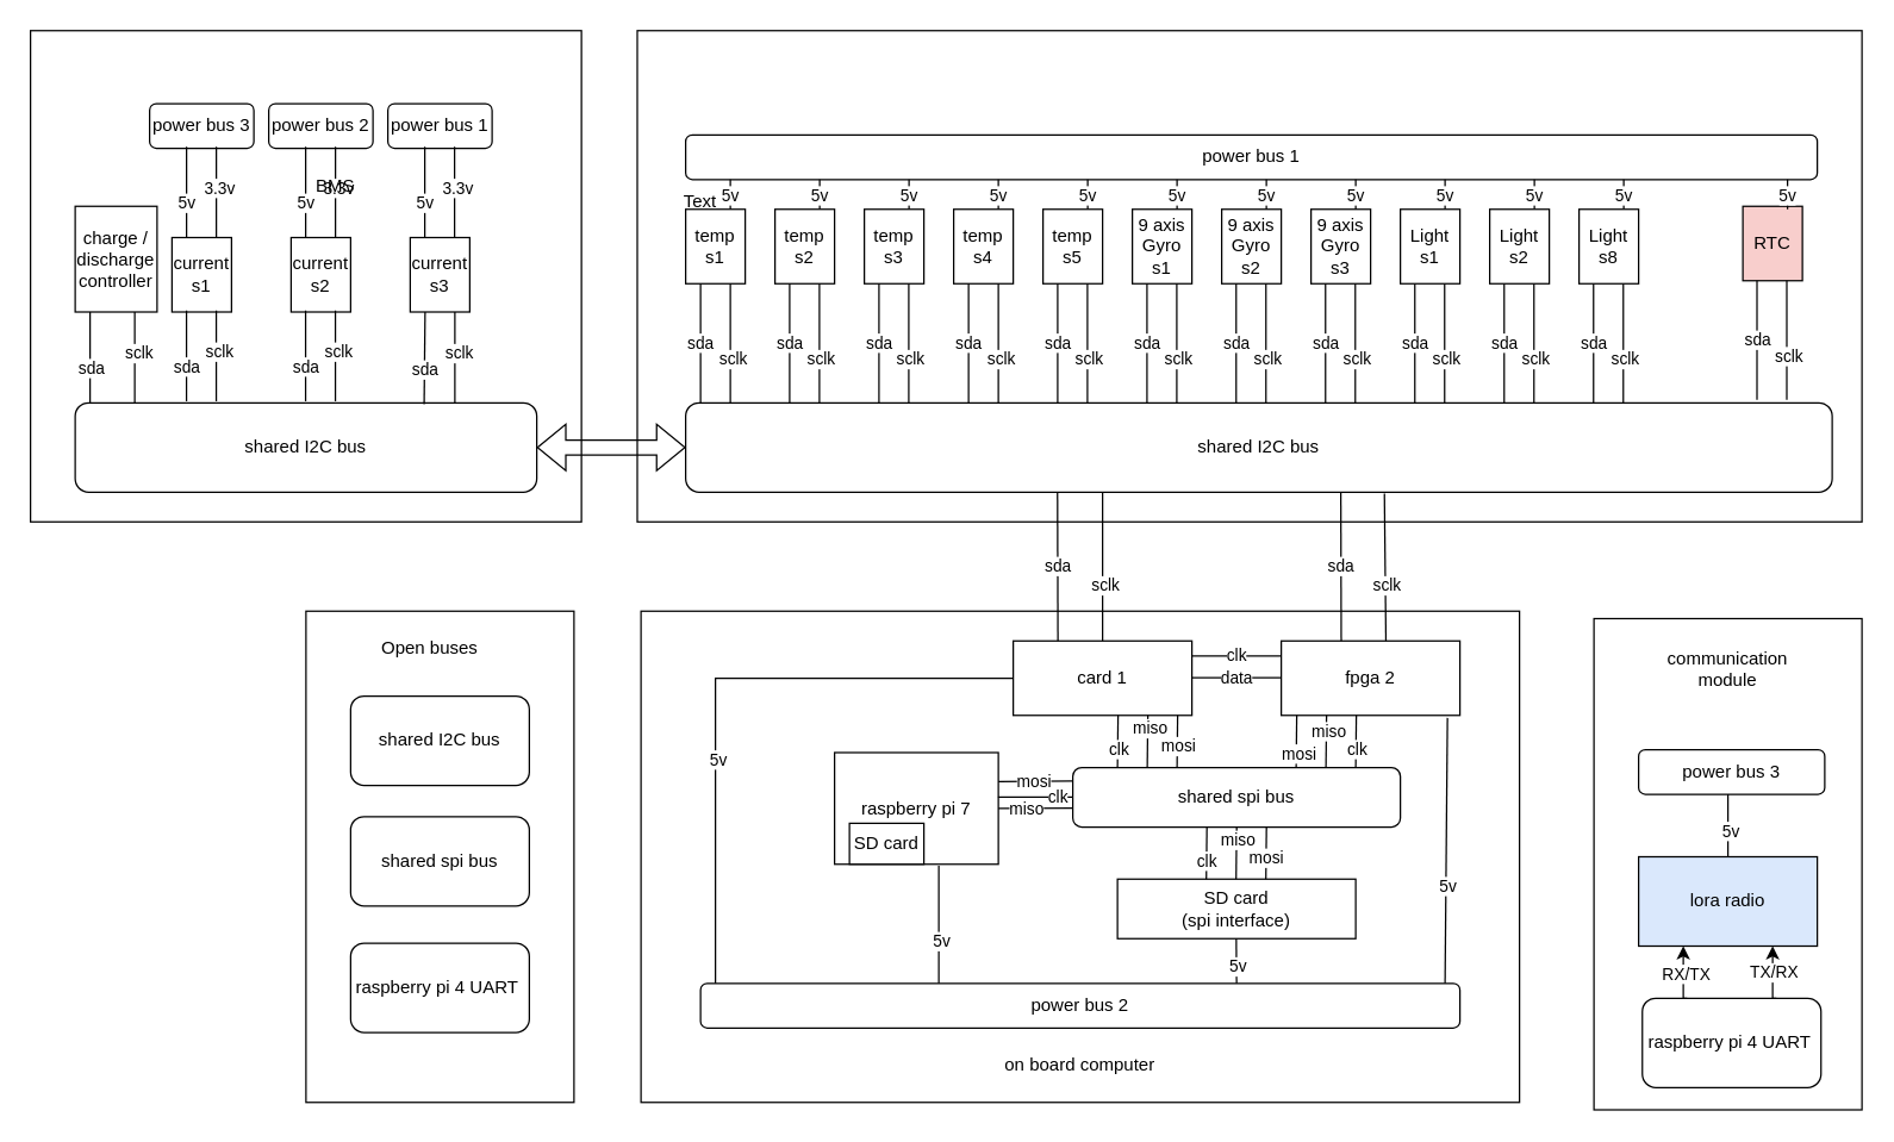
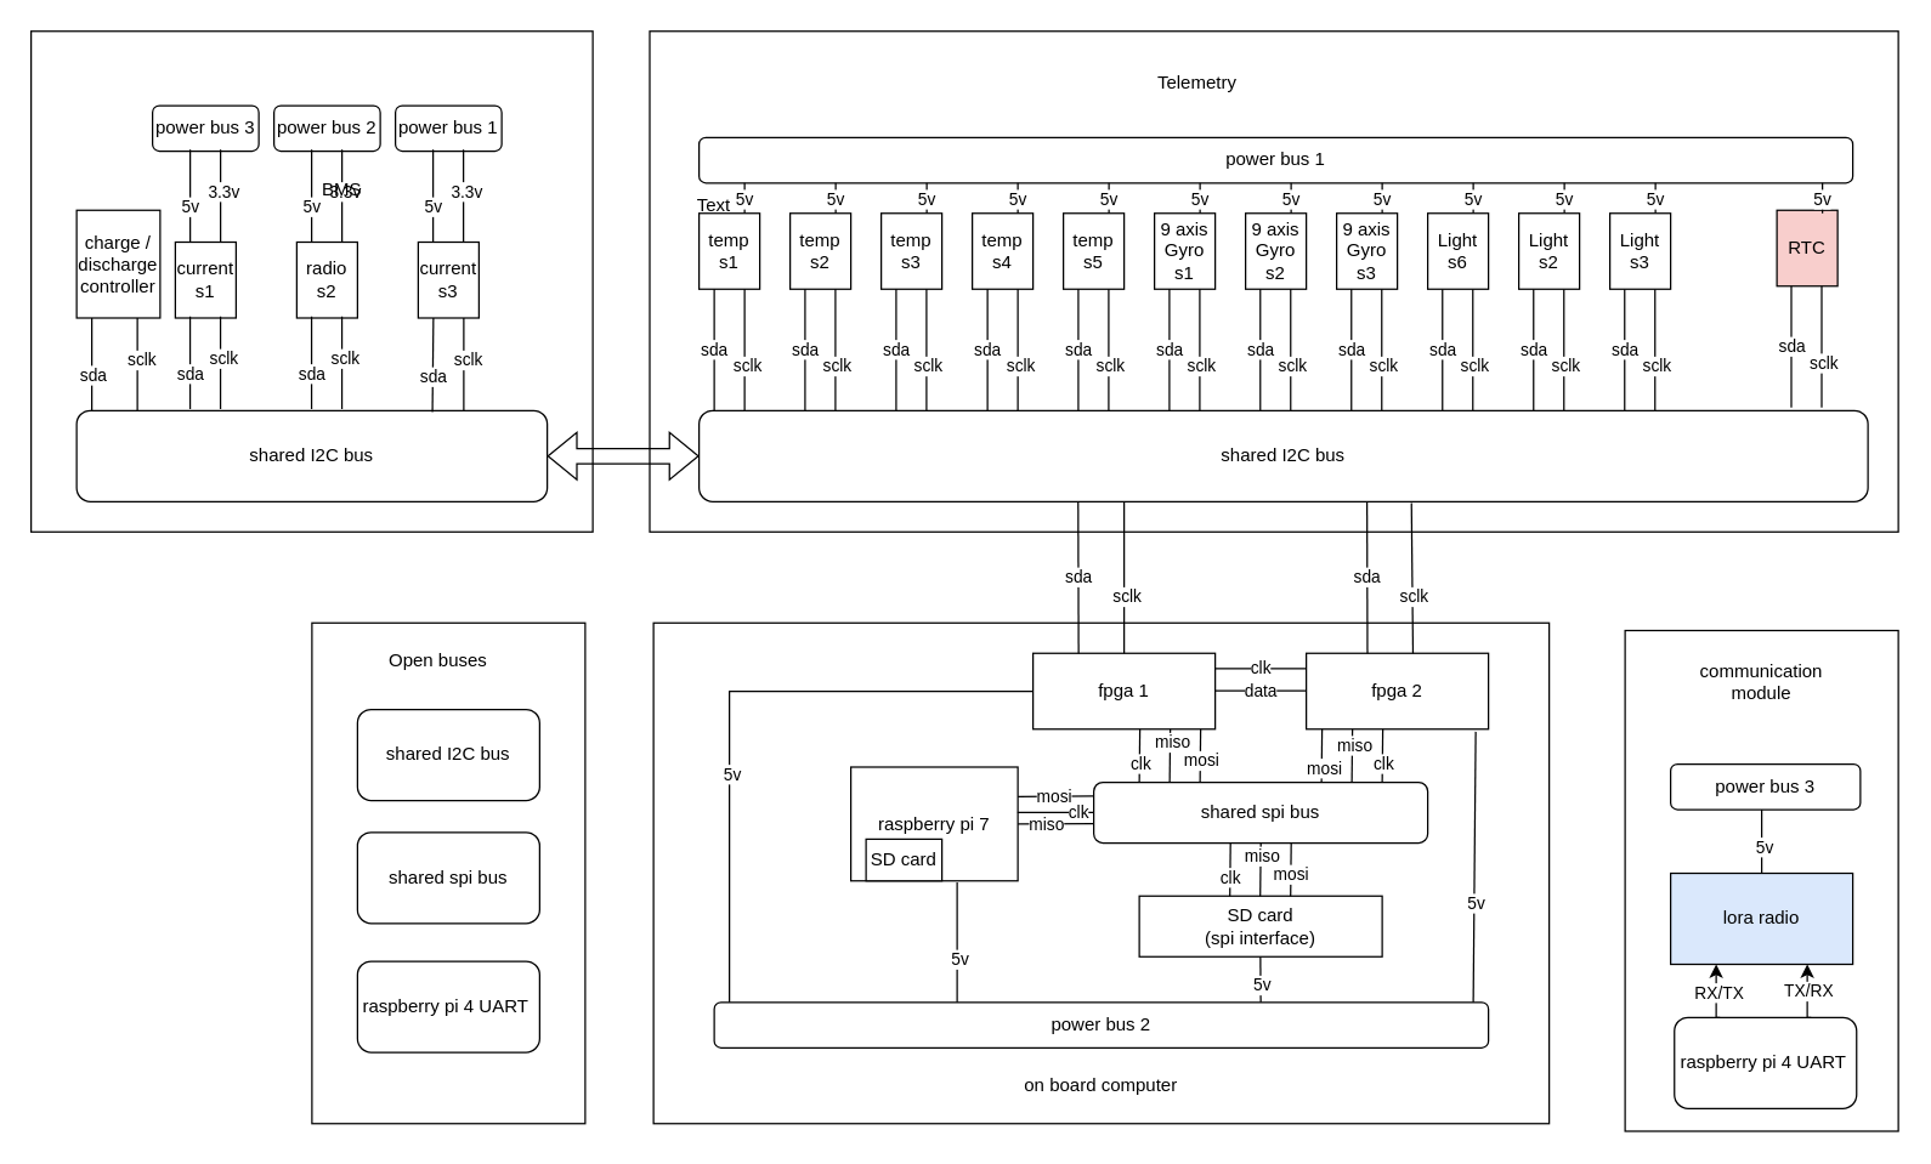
+ <mxCell id="23" value="Telemetry&amp;nbsp;" style="text;html=1;align=center;verticalAlign=middle;whiteSpace=wrap;rounded=0;" parent="1" vertex="1"><mxGeometry x="690" y="39" width="200" height="30" as="geometry" /></mxCell>
- <mxCell id="159" value="Light&lt;div&gt;s1&lt;/div&gt;" style="rounded=0;whiteSpace=wrap;html=1;" parent="1" vertex="1"><mxGeometry x="940" y="140" width="40" height="50" as="geometry" /></mxCell>
+ <mxCell id="159" value="Light&lt;div&gt;s6&lt;/div&gt;" style="rounded=0;whiteSpace=wrap;html=1;" parent="1" vertex="1"><mxGeometry x="940" y="140" width="40" height="50" as="geometry" /></mxCell>
- <mxCell id="171" value="Light&lt;div&gt;s8&lt;/div&gt;" style="rounded=0;whiteSpace=wrap;html=1;" parent="1" vertex="1"><mxGeometry x="1060" y="140" width="40" height="50" as="geometry" /></mxCell>
+ <mxCell id="171" value="Light&lt;div&gt;s3&lt;/div&gt;" style="rounded=0;whiteSpace=wrap;html=1;" parent="1" vertex="1"><mxGeometry x="1060" y="140" width="40" height="50" as="geometry" /></mxCell>
- <mxCell id="21" value="current&lt;div&gt;s2&lt;/div&gt;" style="rounded=0;whiteSpace=wrap;html=1;" parent="1" vertex="1"><mxGeometry x="195" y="159" width="40" height="50" as="geometry" /></mxCell>
+ <mxCell id="21" value="radio&lt;div&gt;s2&lt;/div&gt;" style="rounded=0;whiteSpace=wrap;html=1;" parent="1" vertex="1"><mxGeometry x="195" y="159" width="40" height="50" as="geometry" /></mxCell>
- <mxCell id="8" value="card 1" style="rounded=0;whiteSpace=wrap;html=1;" parent="1" vertex="1"><mxGeometry x="680" y="430" width="120" height="50" as="geometry" /></mxCell>
+ <mxCell id="8" value="fpga 1" style="rounded=0;whiteSpace=wrap;html=1;" parent="1" vertex="1"><mxGeometry x="680" y="430" width="120" height="50" as="geometry" /></mxCell>
